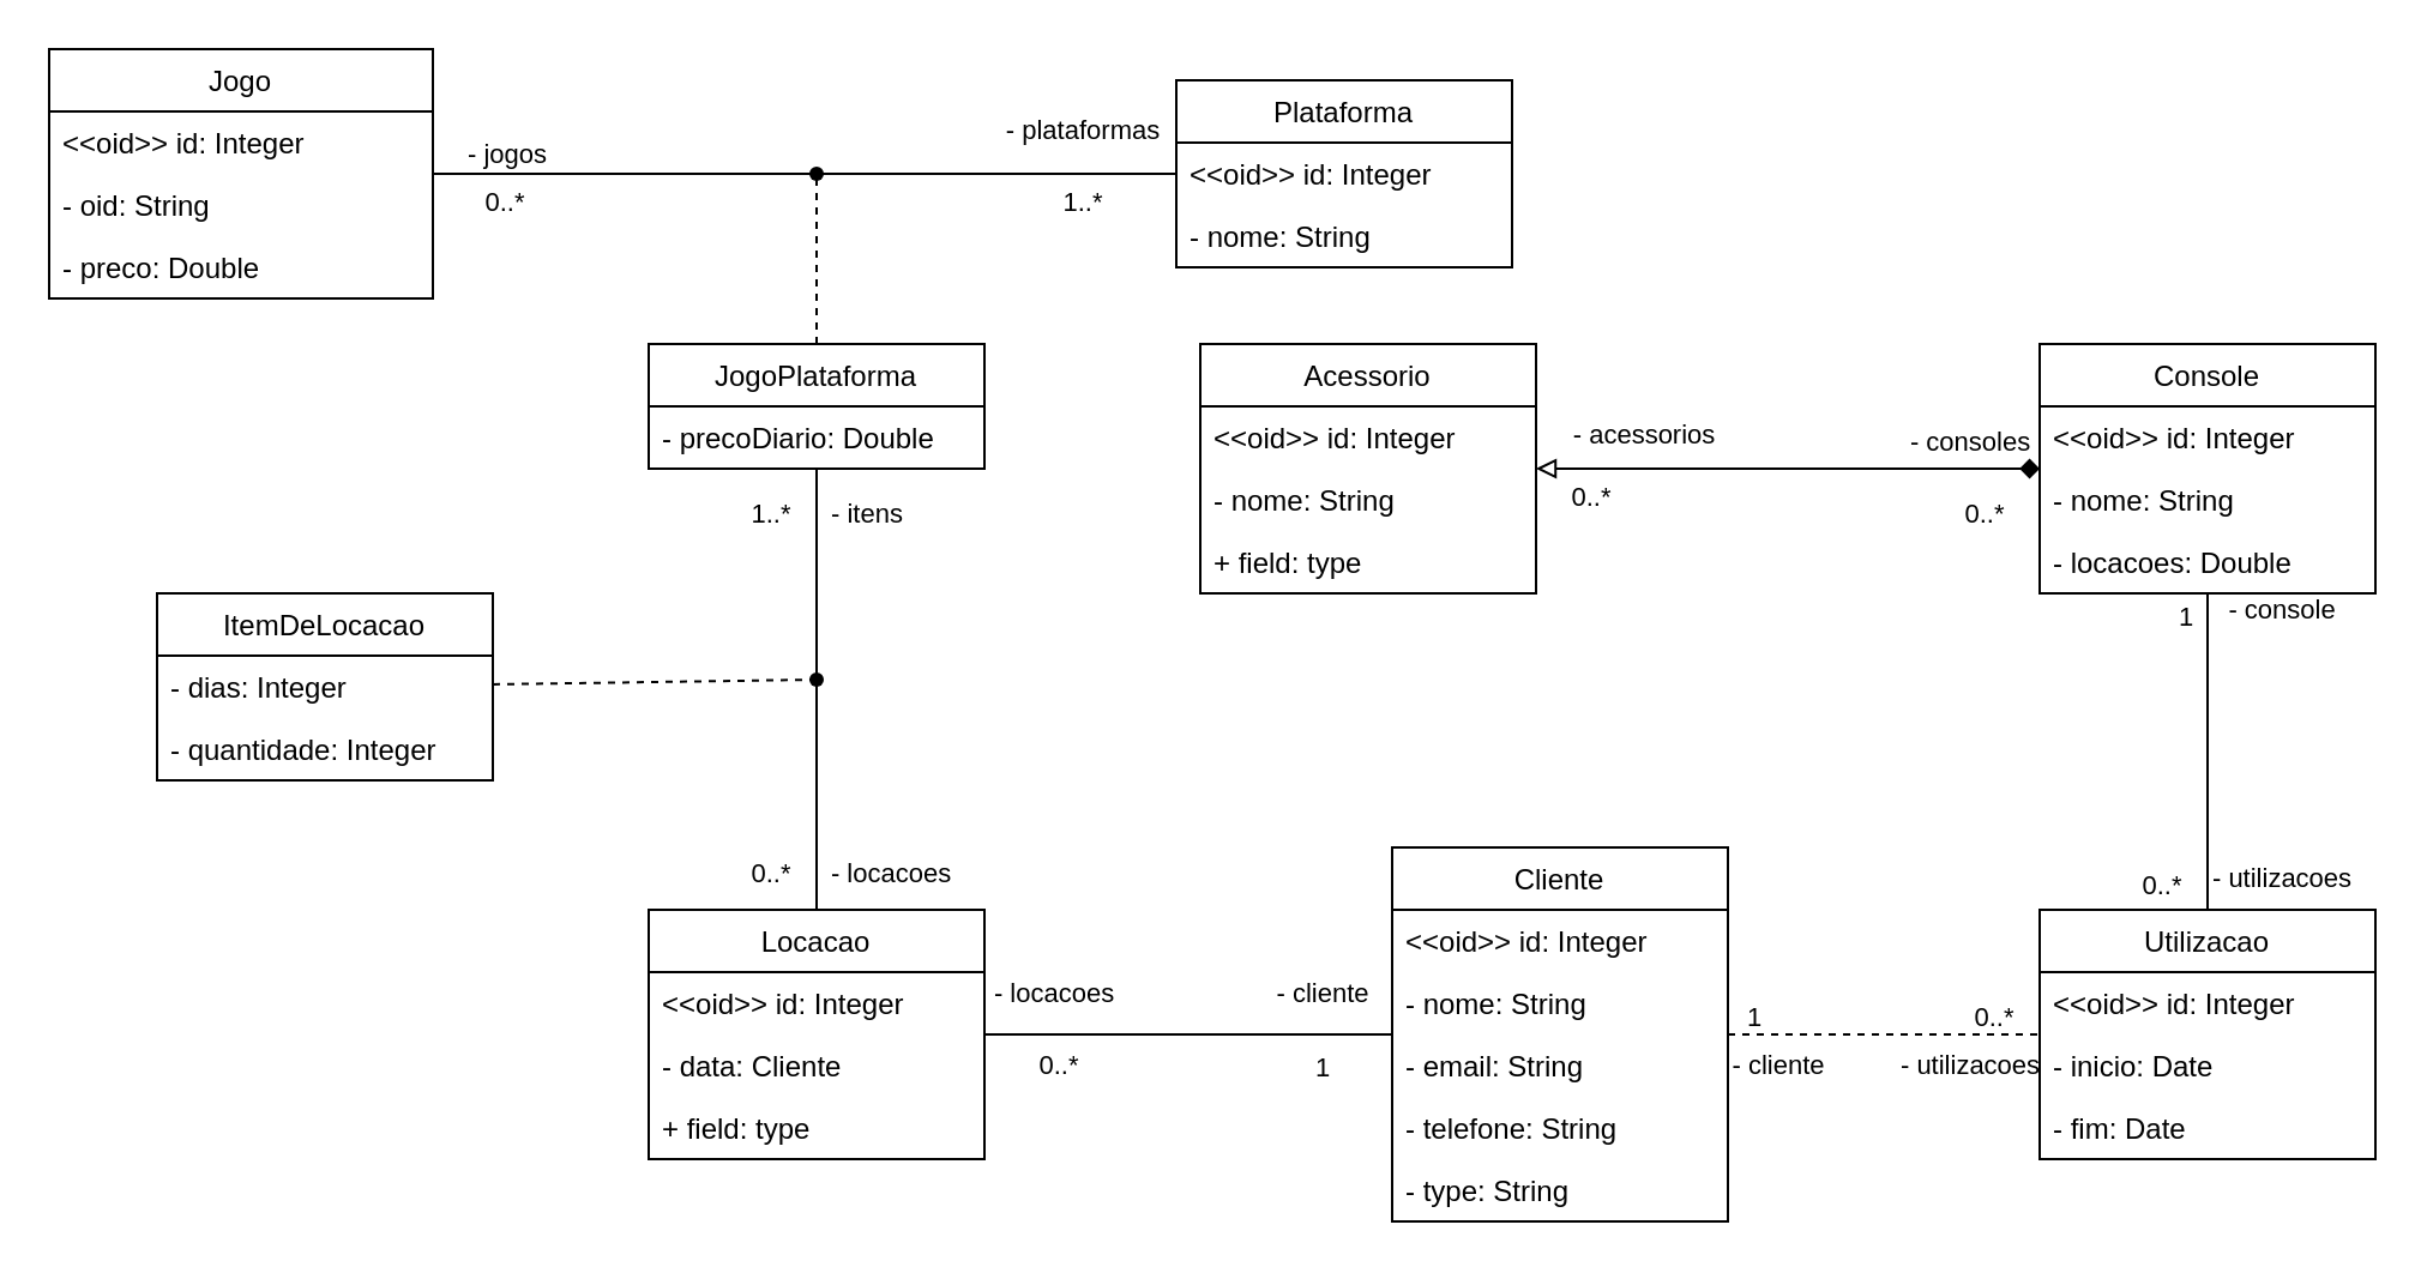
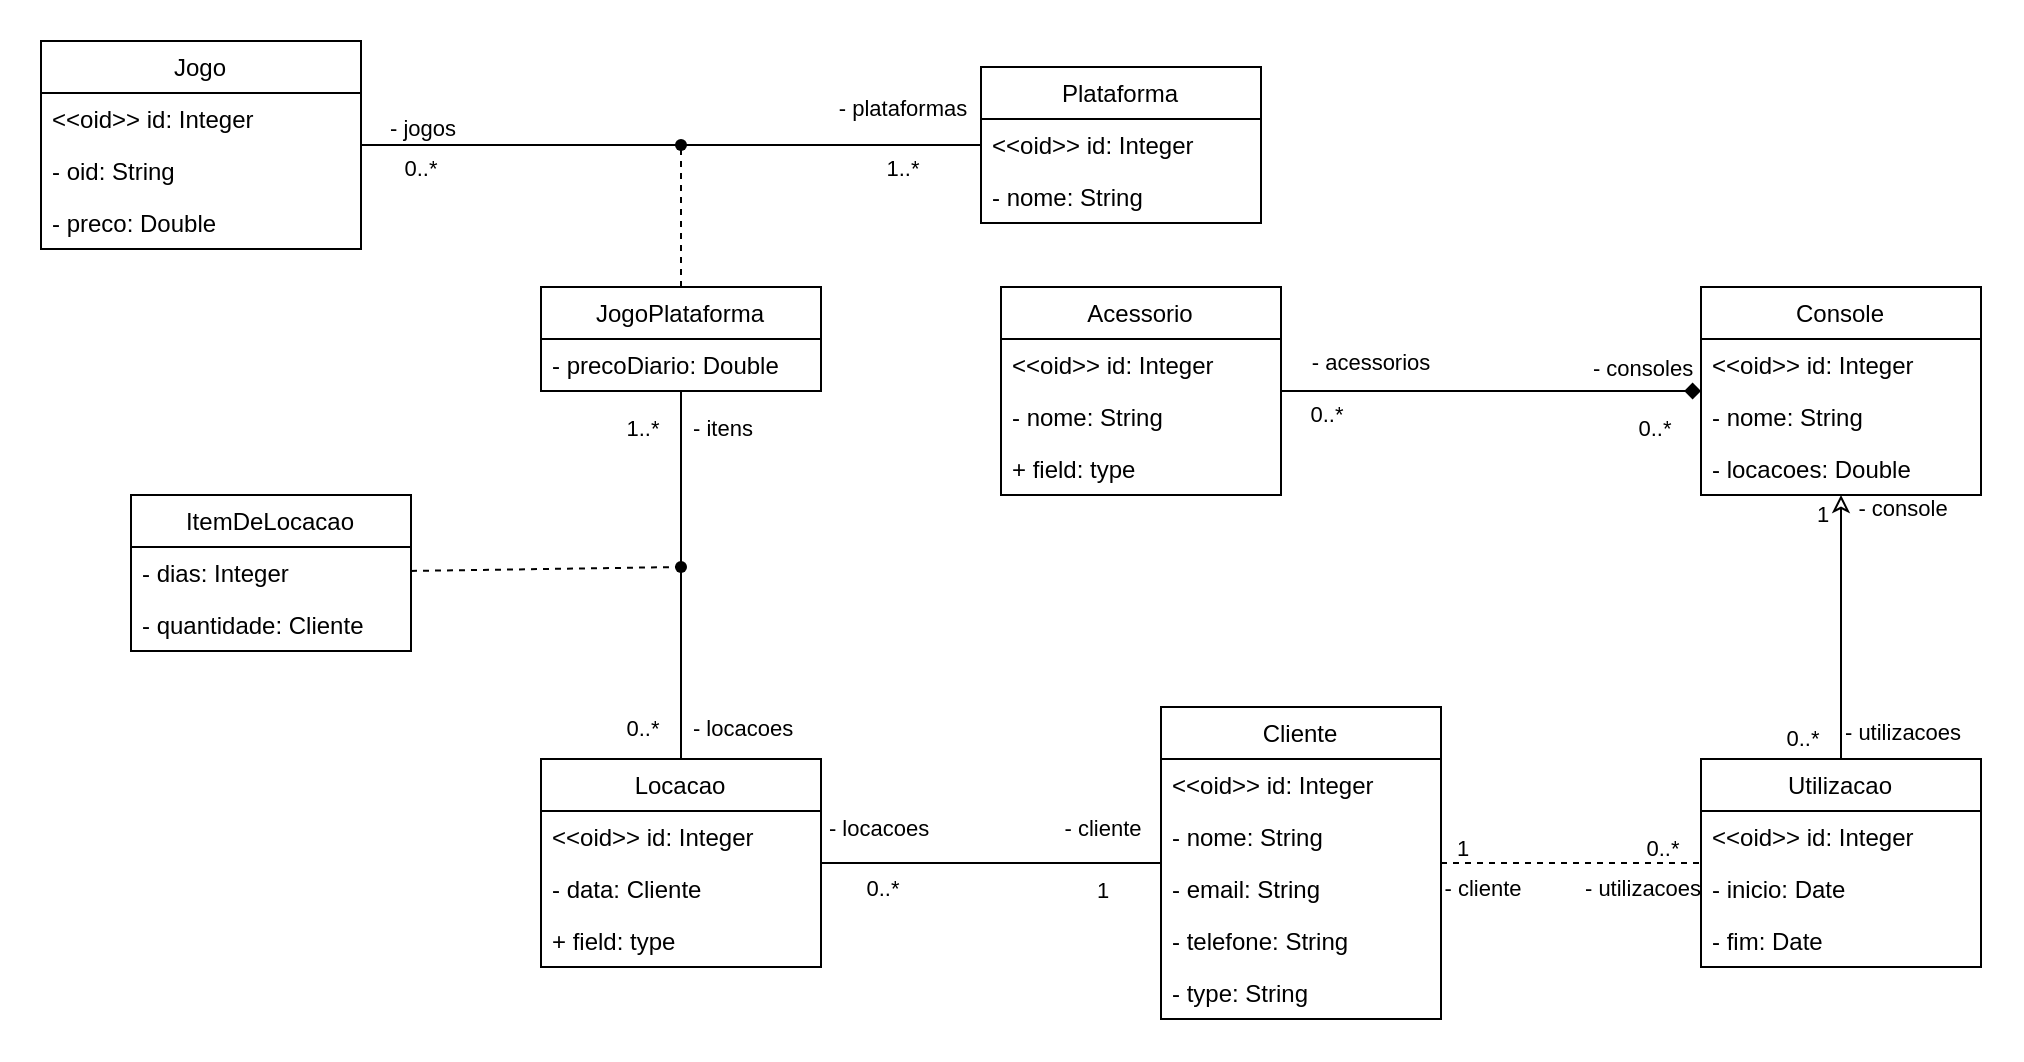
- <mxCell id="50" style="edgeStyle=none;html=1;endArrow=block;endFill=0;startArrow=diamond;startFill=1;" edge="1" parent="1" source="55" target="68"><mxGeometry relative="1" as="geometry" /></mxCell>
+ <mxCell id="50" style="edgeStyle=none;html=1;endArrow=none;endFill=0;startArrow=diamond;startFill=1;" edge="1" parent="1" source="55" target="68"><mxGeometry relative="1" as="geometry" /></mxCell>
- <mxCell id="59" style="edgeStyle=none;html=1;endArrow=none;endFill=0;" edge="1" parent="1" source="64" target="55"><mxGeometry relative="1" as="geometry" /></mxCell>
+ <mxCell id="59" style="edgeStyle=none;html=1;endArrow=classic;endFill=0;" edge="1" parent="1" source="64" target="55"><mxGeometry relative="1" as="geometry" /></mxCell>
- <mxCell id="49" value="- quantidade: Integer" style="text;strokeColor=none;fillColor=none;align=left;verticalAlign=top;spacingLeft=4;spacingRight=4;overflow=hidden;rotatable=0;points=[[0,0.5],[1,0.5]];portConstraint=eastwest;" vertex="1" parent="47"><mxGeometry y="52" width="140" height="26" as="geometry" /></mxCell>
+ <mxCell id="49" value="- quantidade: Cliente" style="text;strokeColor=none;fillColor=none;align=left;verticalAlign=top;spacingLeft=4;spacingRight=4;overflow=hidden;rotatable=0;points=[[0,0.5],[1,0.5]];portConstraint=eastwest;" vertex="1" parent="47"><mxGeometry y="52" width="140" height="26" as="geometry" /></mxCell>
